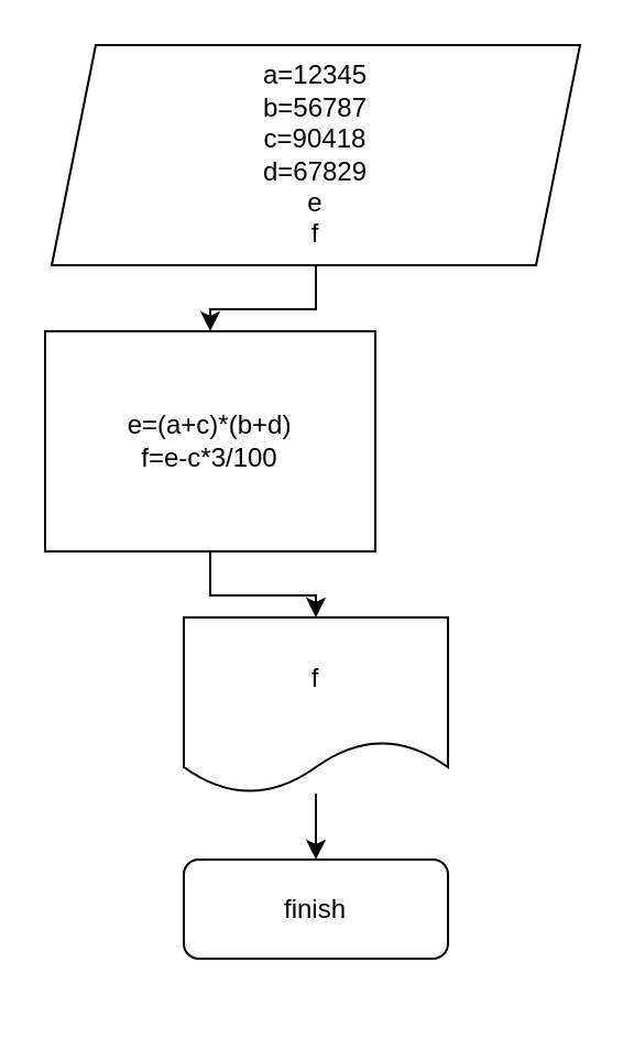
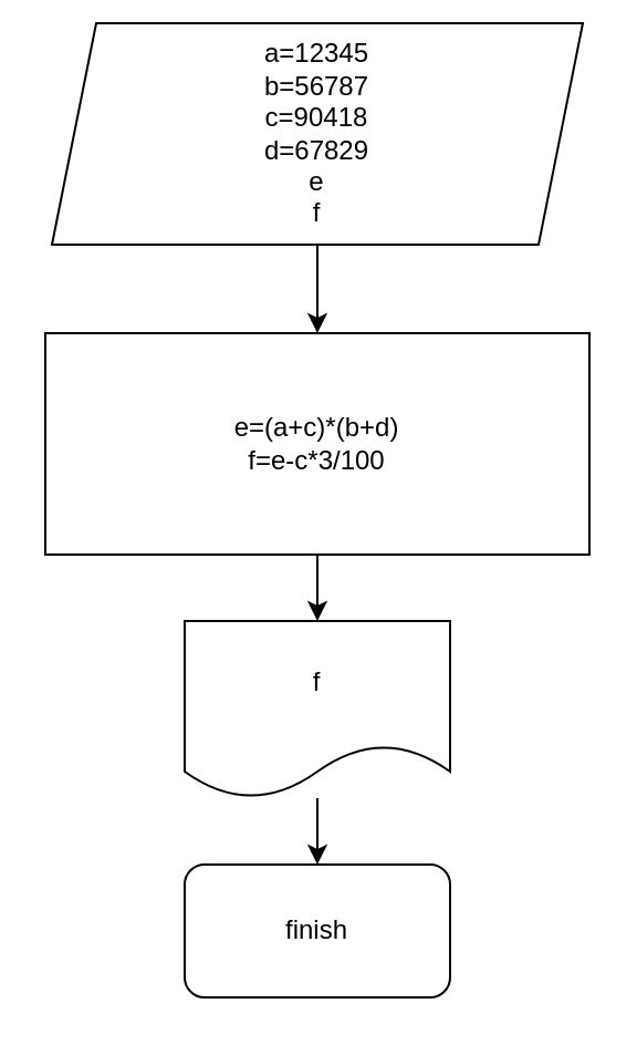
- <mxCell id="3" value="a=12345&lt;br&gt;b=56787&lt;br&gt;c=90418&lt;br&gt;d=67829&lt;br&gt;e&lt;br&gt;f" style="shape=parallelogram;perimeter=parallelogramPerimeter;whiteSpace=wrap;html=1;fixedSize=1;" vertex="1" parent="1"><mxGeometry x="23" y="20" width="240" height="100" as="geometry" /></mxCell>
+ <mxCell id="3" value="a=12345&lt;br&gt;b=56787&lt;br&gt;c=90418&lt;br&gt;d=67829&lt;br&gt;e&lt;br&gt;f" style="shape=parallelogram;perimeter=parallelogramPerimeter;whiteSpace=wrap;html=1;fixedSize=1;" vertex="1" parent="1"><mxGeometry x="23" y="10" width="240" height="100" as="geometry" /></mxCell>
- <mxCell id="5" value="e=(a+c)*(b+d)&lt;br&gt;f=e-c*3/100" style="rounded=0;whiteSpace=wrap;html=1;" vertex="1" parent="1"><mxGeometry x="20" y="150" width="150" height="100" as="geometry" /></mxCell>
+ <mxCell id="5" value="e=(a+c)*(b+d)&lt;br&gt;f=e-c*3/100" style="rounded=0;whiteSpace=wrap;html=1;" vertex="1" parent="1"><mxGeometry x="20" y="150" width="246" height="100" as="geometry" /></mxCell>
- <mxCell id="8" value="finish" style="rounded=1;whiteSpace=wrap;html=1;" vertex="1" parent="1"><mxGeometry x="83" y="390" width="120" height="45" as="geometry" /></mxCell>
+ <mxCell id="8" value="finish" style="rounded=1;whiteSpace=wrap;html=1;" vertex="1" parent="1"><mxGeometry x="83" y="390" width="120" height="60" as="geometry" /></mxCell>
